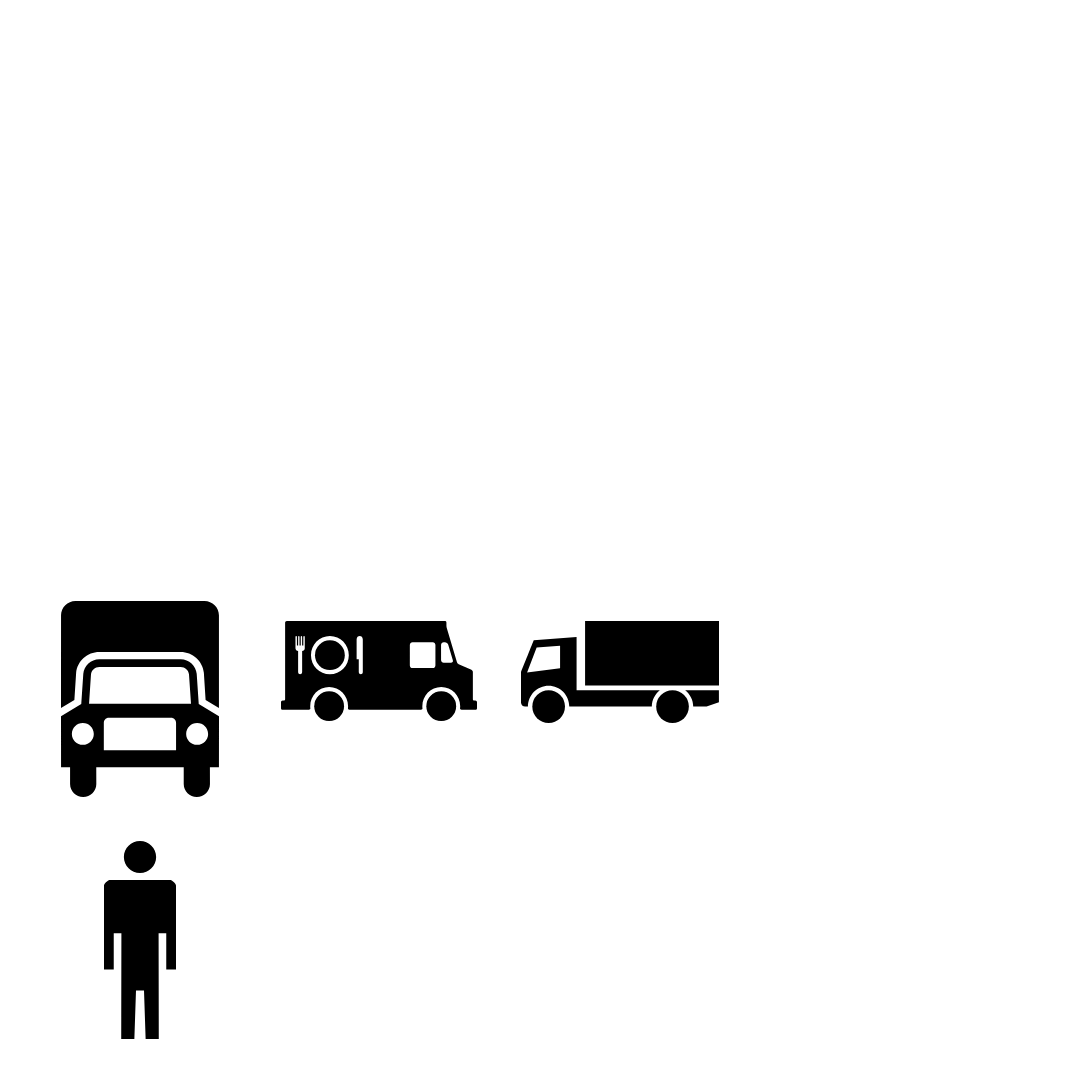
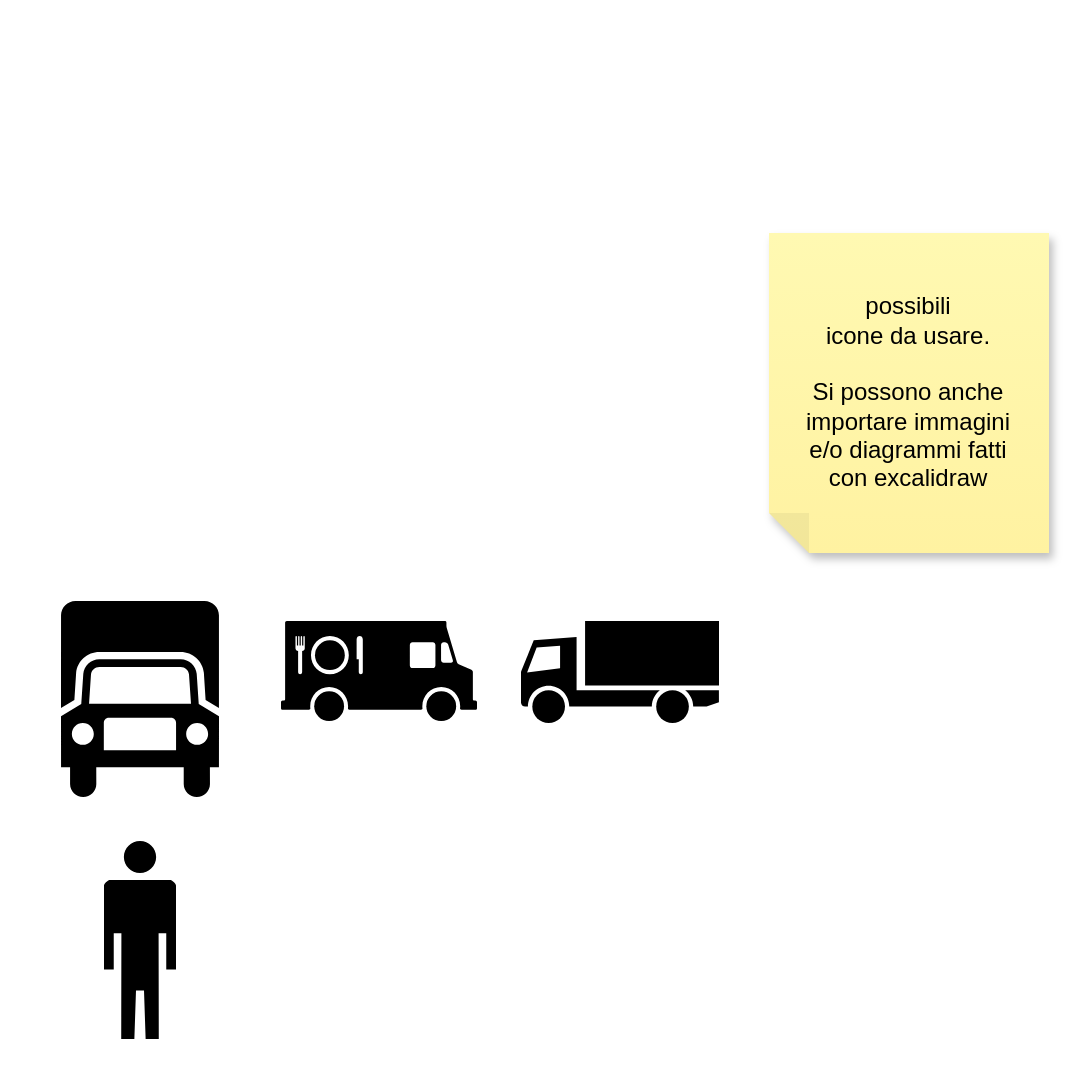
+ <mxCell id="9" value="&lt;div&gt;possibili &lt;br&gt;&lt;/div&gt;&lt;div&gt;icone da usare.&lt;/div&gt;&lt;div&gt;&lt;br&gt;&lt;/div&gt;&lt;div&gt;Si possono anche&lt;/div&gt;&lt;div&gt;importare immagini&lt;/div&gt;&lt;div&gt;e/o diagrammi fatti&lt;/div&gt;&lt;div&gt;con excalidraw&lt;br&gt;&lt;/div&gt;" style="shape=note;whiteSpace=wrap;html=1;backgroundOutline=1;fontColor=#000000;darkOpacity=0.05;fillColor=#FFF9B2;strokeColor=none;fillStyle=solid;direction=west;gradientDirection=north;gradientColor=#FFF2A1;shadow=1;size=20;pointerEvents=1;" parent="1" vertex="1"><mxGeometry x="384" y="116" width="140" height="160" as="geometry" /></mxCell>
